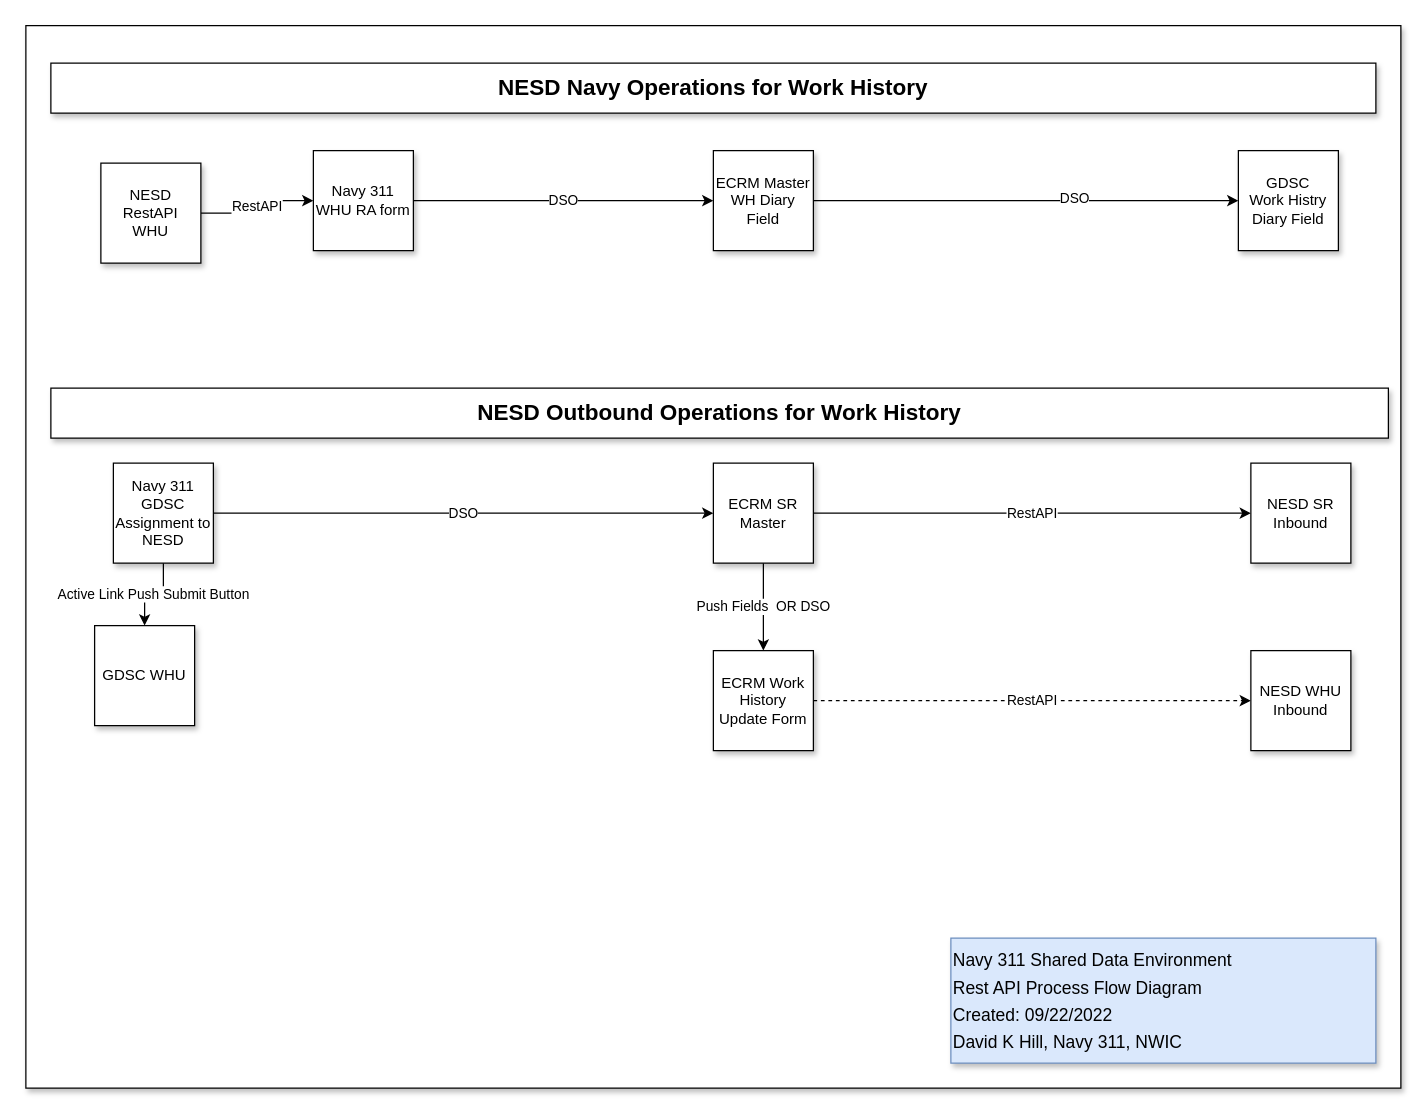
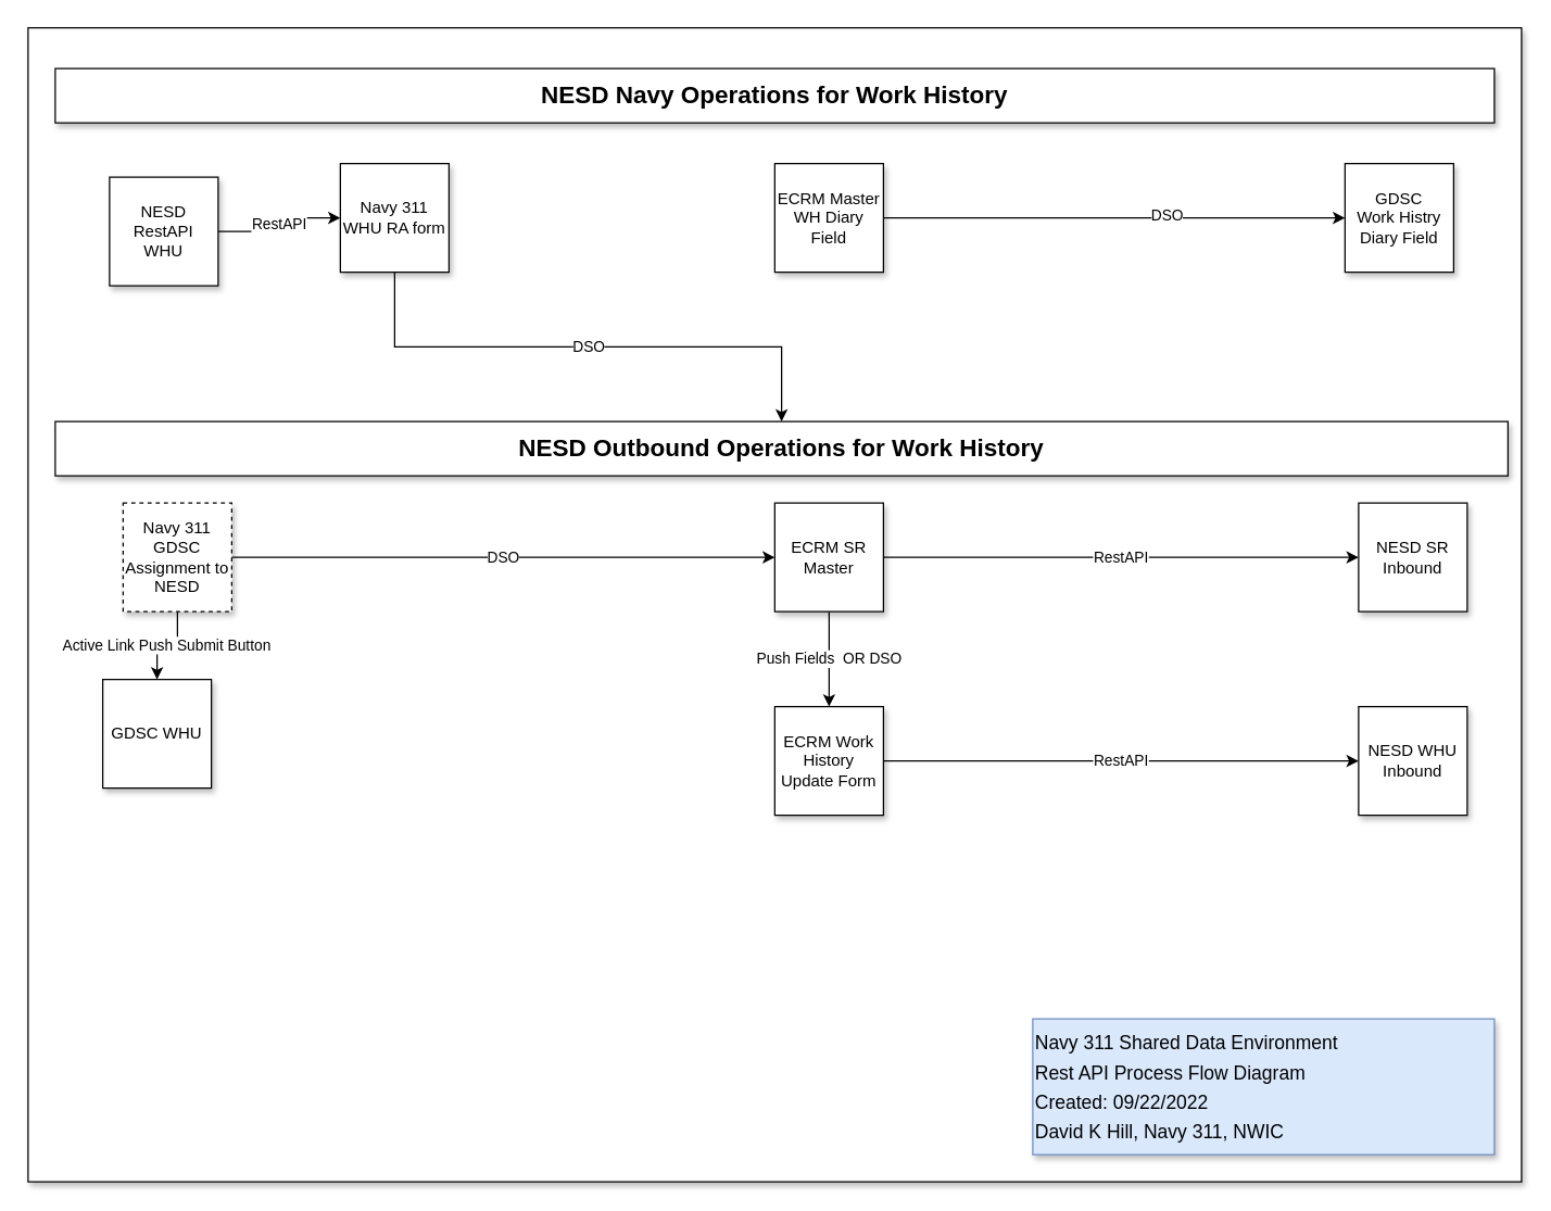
- <mxCell id="6" value="DSO" style="edgeStyle=orthogonalEdgeStyle;rounded=0;orthogonalLoop=1;jettySize=auto;html=1;" edge="1" parent="1" source="7" target="10"><mxGeometry relative="1" as="geometry" /></mxCell>
+ <mxCell id="6" value="DSO" style="edgeStyle=orthogonalEdgeStyle;rounded=0;orthogonalLoop=1;jettySize=auto;html=1;" edge="1" parent="1" source="7" target="11"><mxGeometry relative="1" as="geometry" /></mxCell>
- <mxCell id="14" value="Navy 311&lt;br&gt;GDSC&lt;br&gt;Assignment to NESD" style="whiteSpace=wrap;html=1;aspect=fixed;shadow=1;" vertex="1" parent="1"><mxGeometry x="90" y="370" width="80" height="80" as="geometry" /></mxCell>
+ <mxCell id="14" value="Navy 311&lt;br&gt;GDSC&lt;br&gt;Assignment to NESD" style="whiteSpace=wrap;html=1;aspect=fixed;shadow=1;dashed=1;" vertex="1" parent="1"><mxGeometry x="90" y="370" width="80" height="80" as="geometry" /></mxCell>
- <mxCell id="20" value="RestAPI" style="edgeStyle=orthogonalEdgeStyle;rounded=0;orthogonalLoop=1;jettySize=auto;html=1;dashed=1;" edge="1" parent="1" source="21" target="22"><mxGeometry relative="1" as="geometry" /></mxCell>
+ <mxCell id="20" value="RestAPI" style="edgeStyle=orthogonalEdgeStyle;rounded=0;orthogonalLoop=1;jettySize=auto;html=1;" edge="1" parent="1" source="21" target="22"><mxGeometry relative="1" as="geometry" /></mxCell>
